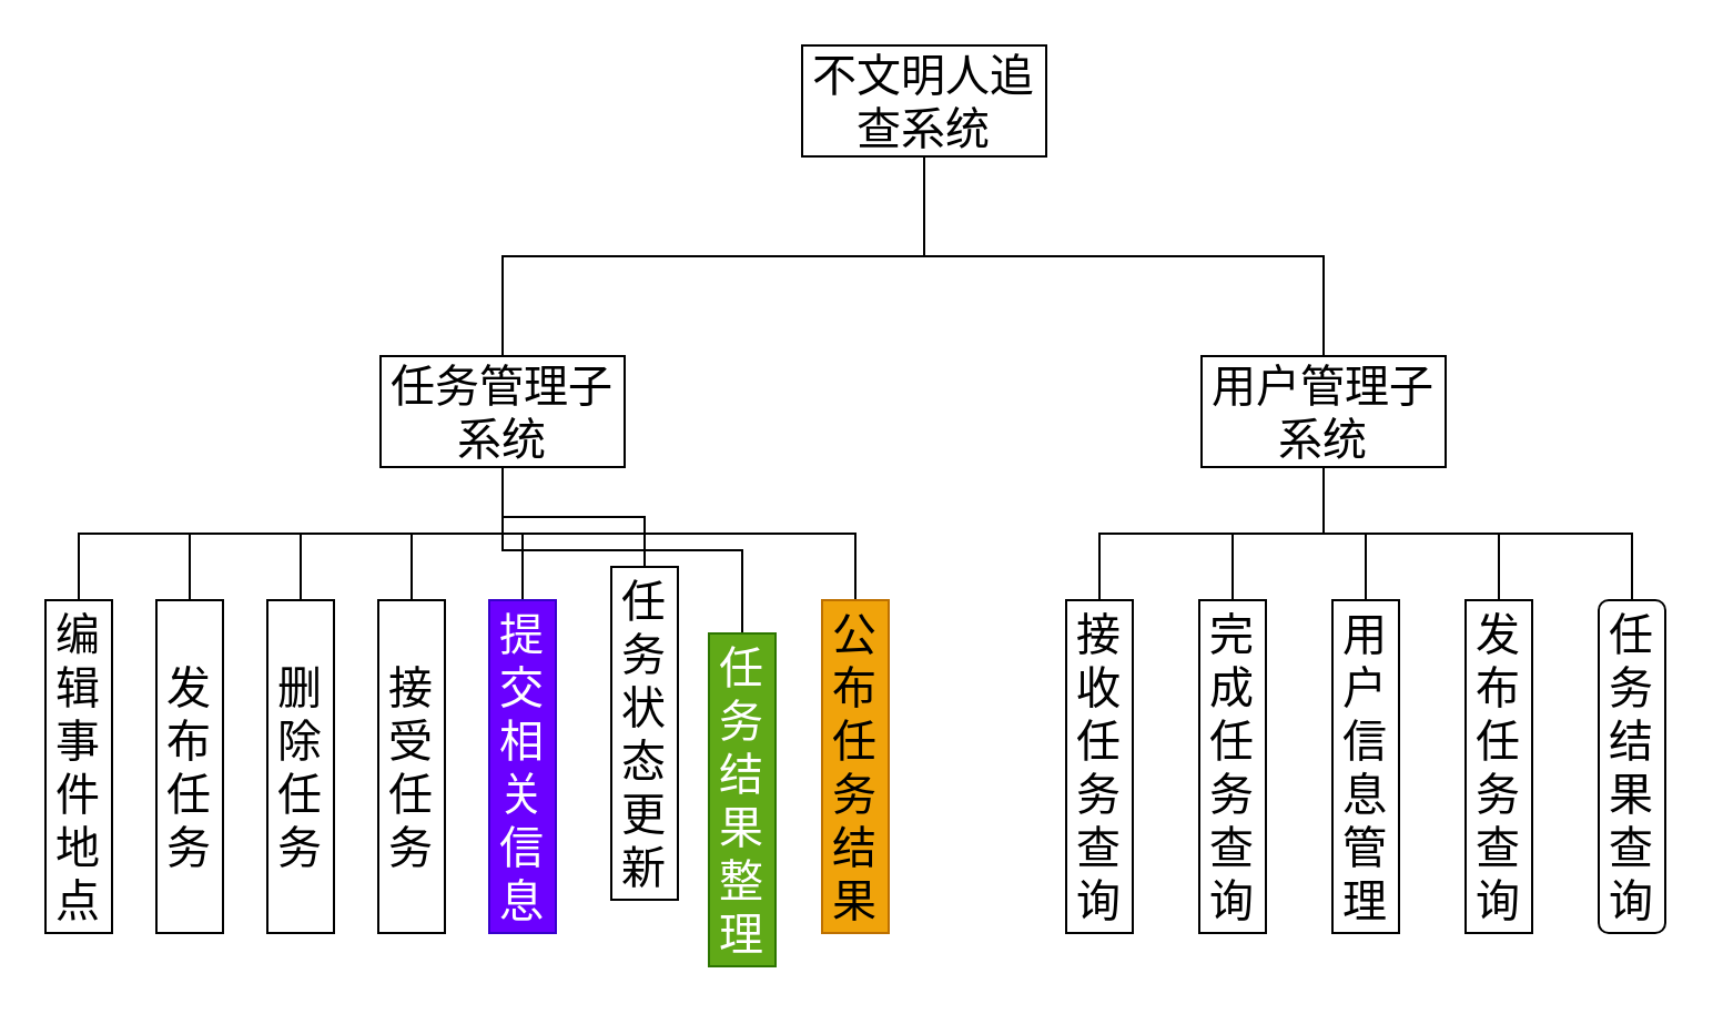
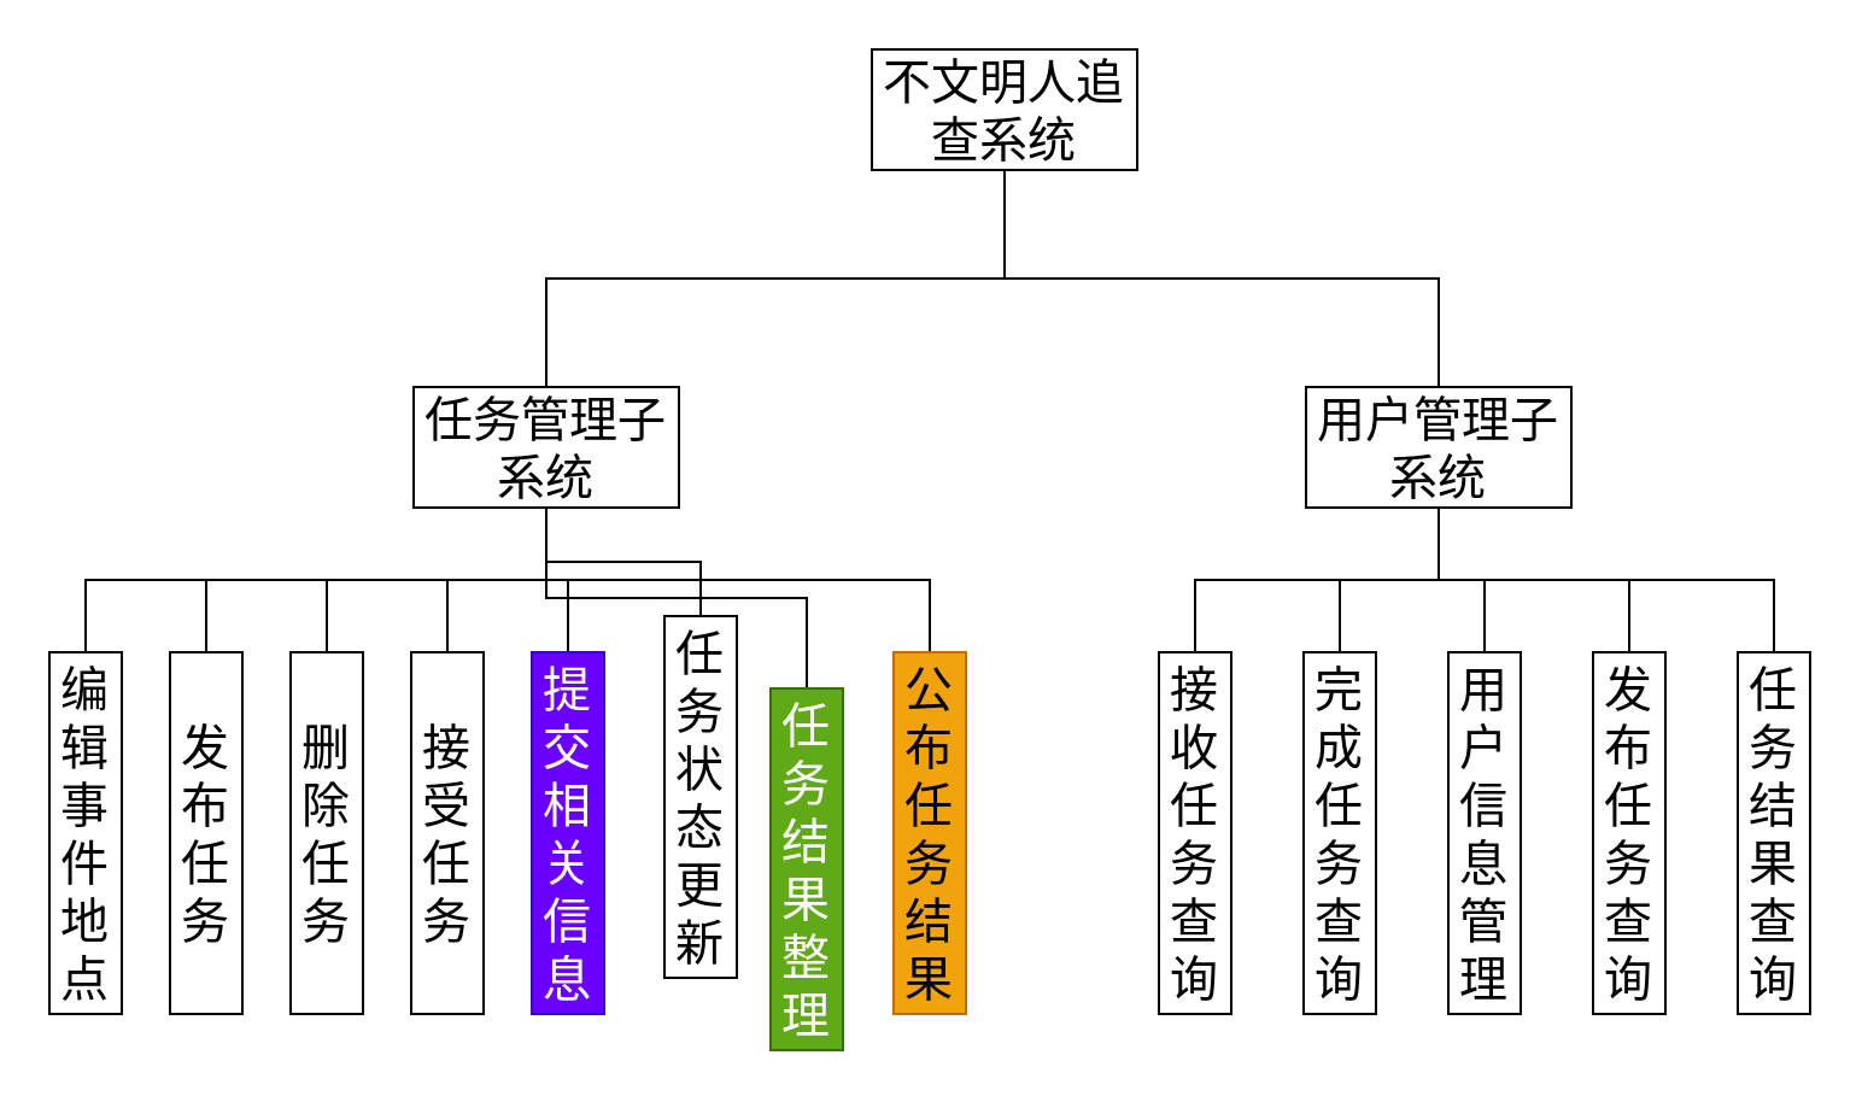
- <mxCell id="31" value="任务结果查询" style="html=1;whiteSpace=wrap;fontSize=20;rounded=1;" vertex="1" parent="1"><mxGeometry x="720" y="270" width="30" height="150" as="geometry" /></mxCell>
+ <mxCell id="31" value="任务结果查询" style="html=1;whiteSpace=wrap;fontSize=20;" vertex="1" parent="1"><mxGeometry x="720" y="270" width="30" height="150" as="geometry" /></mxCell>
